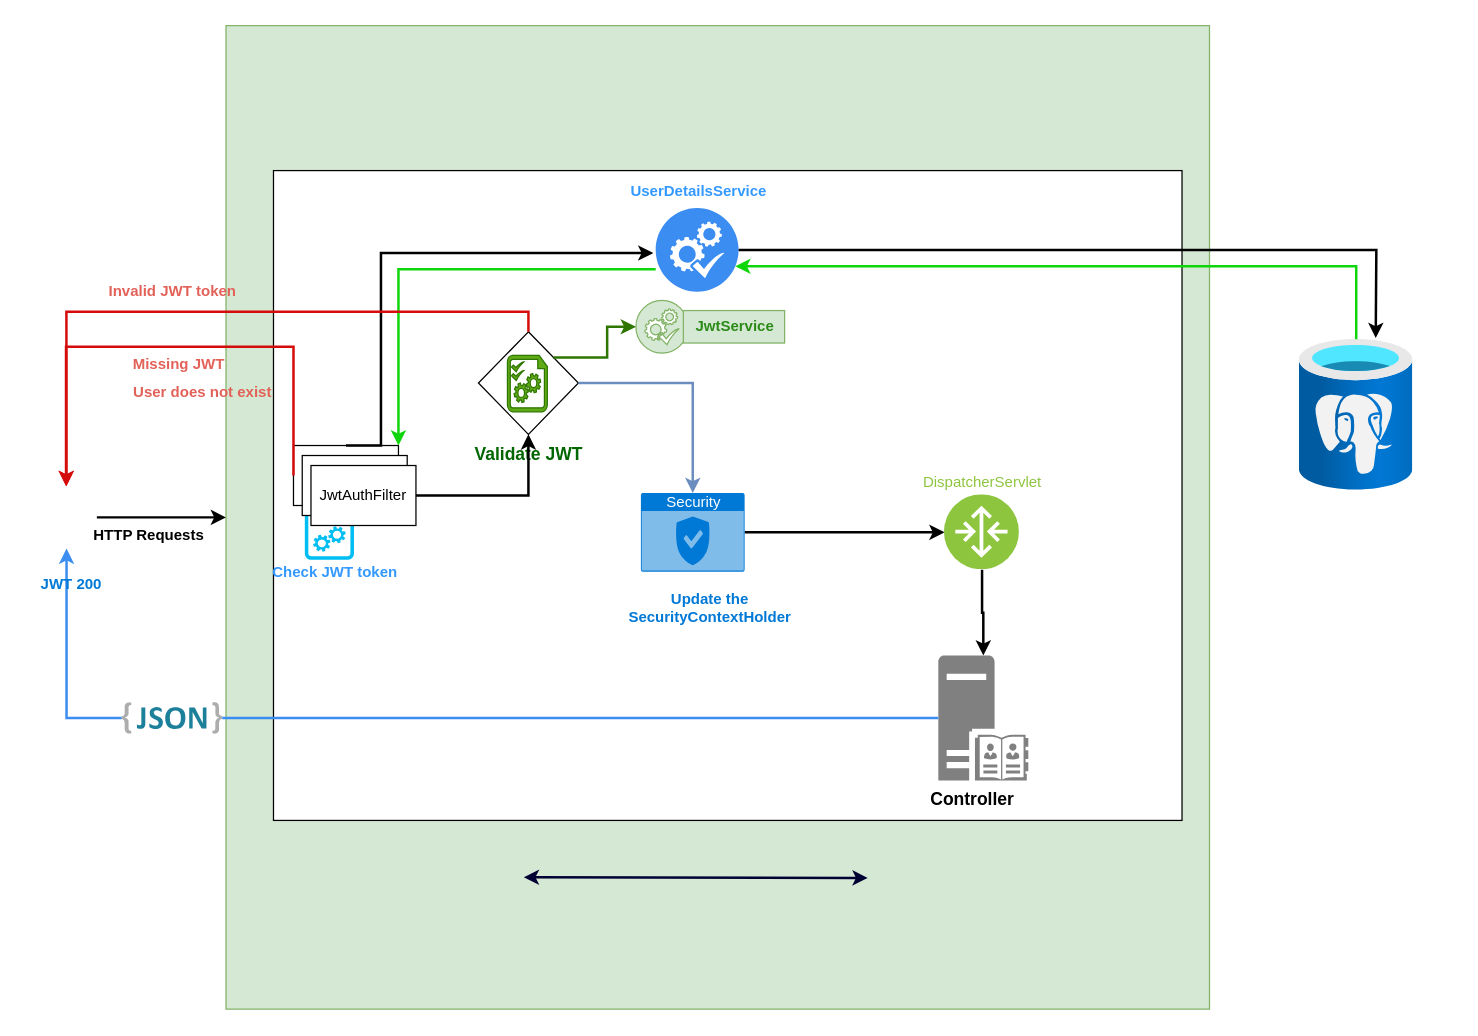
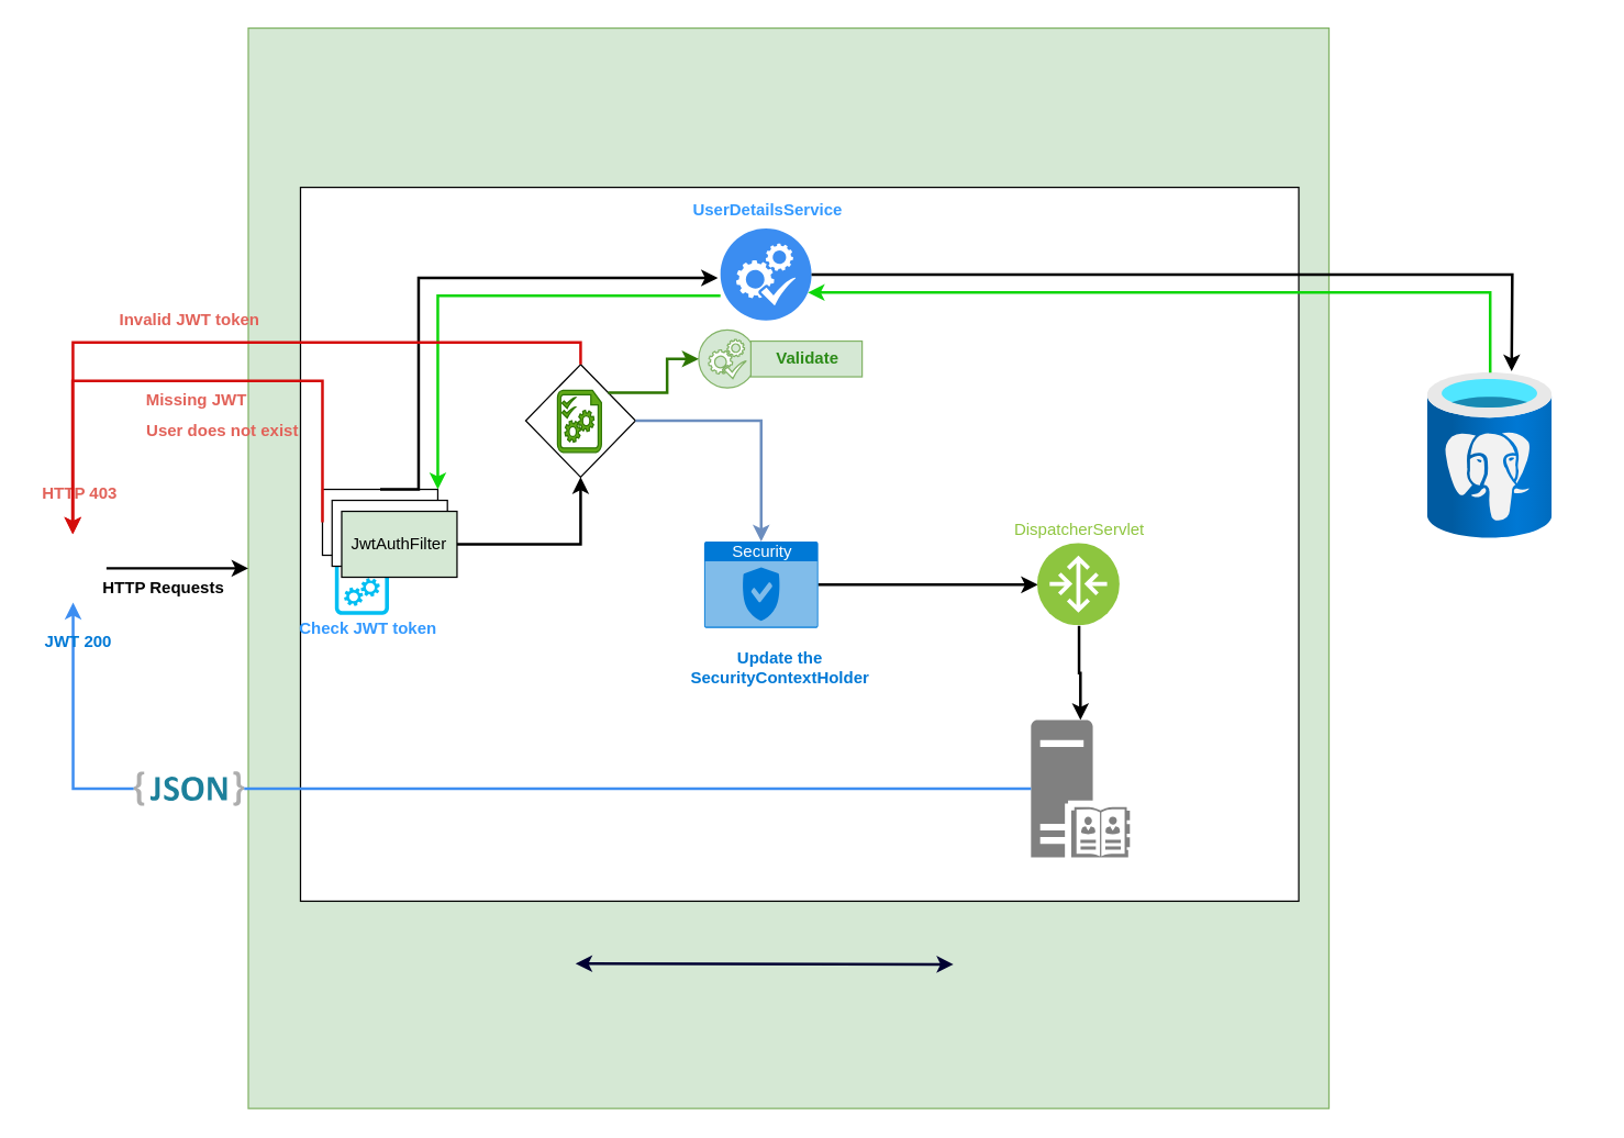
- <mxCell id="30" value="JwtService" style="text;html=1;align=center;verticalAlign=middle;resizable=0;points=[];autosize=1;strokeColor=#82b366;fillColor=#d5e8d4;fontStyle=1;fontColor=#2c8b18;" parent="3" vertex="1"><mxGeometry x="366.003" y="228" width="81" height="26" as="geometry" /></mxCell>
+ <mxCell id="30" value="Validate" style="text;html=1;align=center;verticalAlign=middle;resizable=0;points=[];autosize=1;strokeColor=#82b366;fillColor=#d5e8d4;fontStyle=1;fontColor=#2c8b18;" parent="3" vertex="1"><mxGeometry x="366.003" y="228" width="81" height="26" as="geometry" /></mxCell>
+ <mxCell id="50" value="HTTP 403" style="text;html=1;align=center;verticalAlign=middle;resizable=0;points=[];autosize=1;strokeColor=none;fillColor=none;fontColor=#e26259;rounded=0;sketch=0;fontStyle=1" parent="1" vertex="1"><mxGeometry x="21" y="346" width="72" height="26" as="geometry" /></mxCell>
- <mxCell id="16" value="Validate JWT" style="text;html=1;align=center;verticalAlign=middle;resizable=0;points=[];autosize=1;strokeColor=none;fillColor=none;fontSize=14;fontColor=#006600;fontStyle=1" parent="9" vertex="1"><mxGeometry x="8" y="83.046" width="104" height="29" as="geometry" /></mxCell>
- <mxCell id="40" value="JwtAuthFilter" style="rounded=0;whiteSpace=wrap;html=1;" parent="37" vertex="1"><mxGeometry x="14" y="16" width="84" height="48" as="geometry" /></mxCell>
+ <mxCell id="40" value="JwtAuthFilter" style="rounded=0;whiteSpace=wrap;html=1;fillColor=#d5e8d4;" parent="37" vertex="1"><mxGeometry x="14" y="16" width="84" height="48" as="geometry" /></mxCell>
- <mxCell id="28" value="Controller" style="text;html=1;align=center;verticalAlign=middle;resizable=0;points=[];autosize=1;strokeColor=none;fillColor=none;fontSize=14;fontColor=default;fontStyle=1" parent="26" vertex="1"><mxGeometry y="100" width="90" height="30" as="geometry" /></mxCell>
